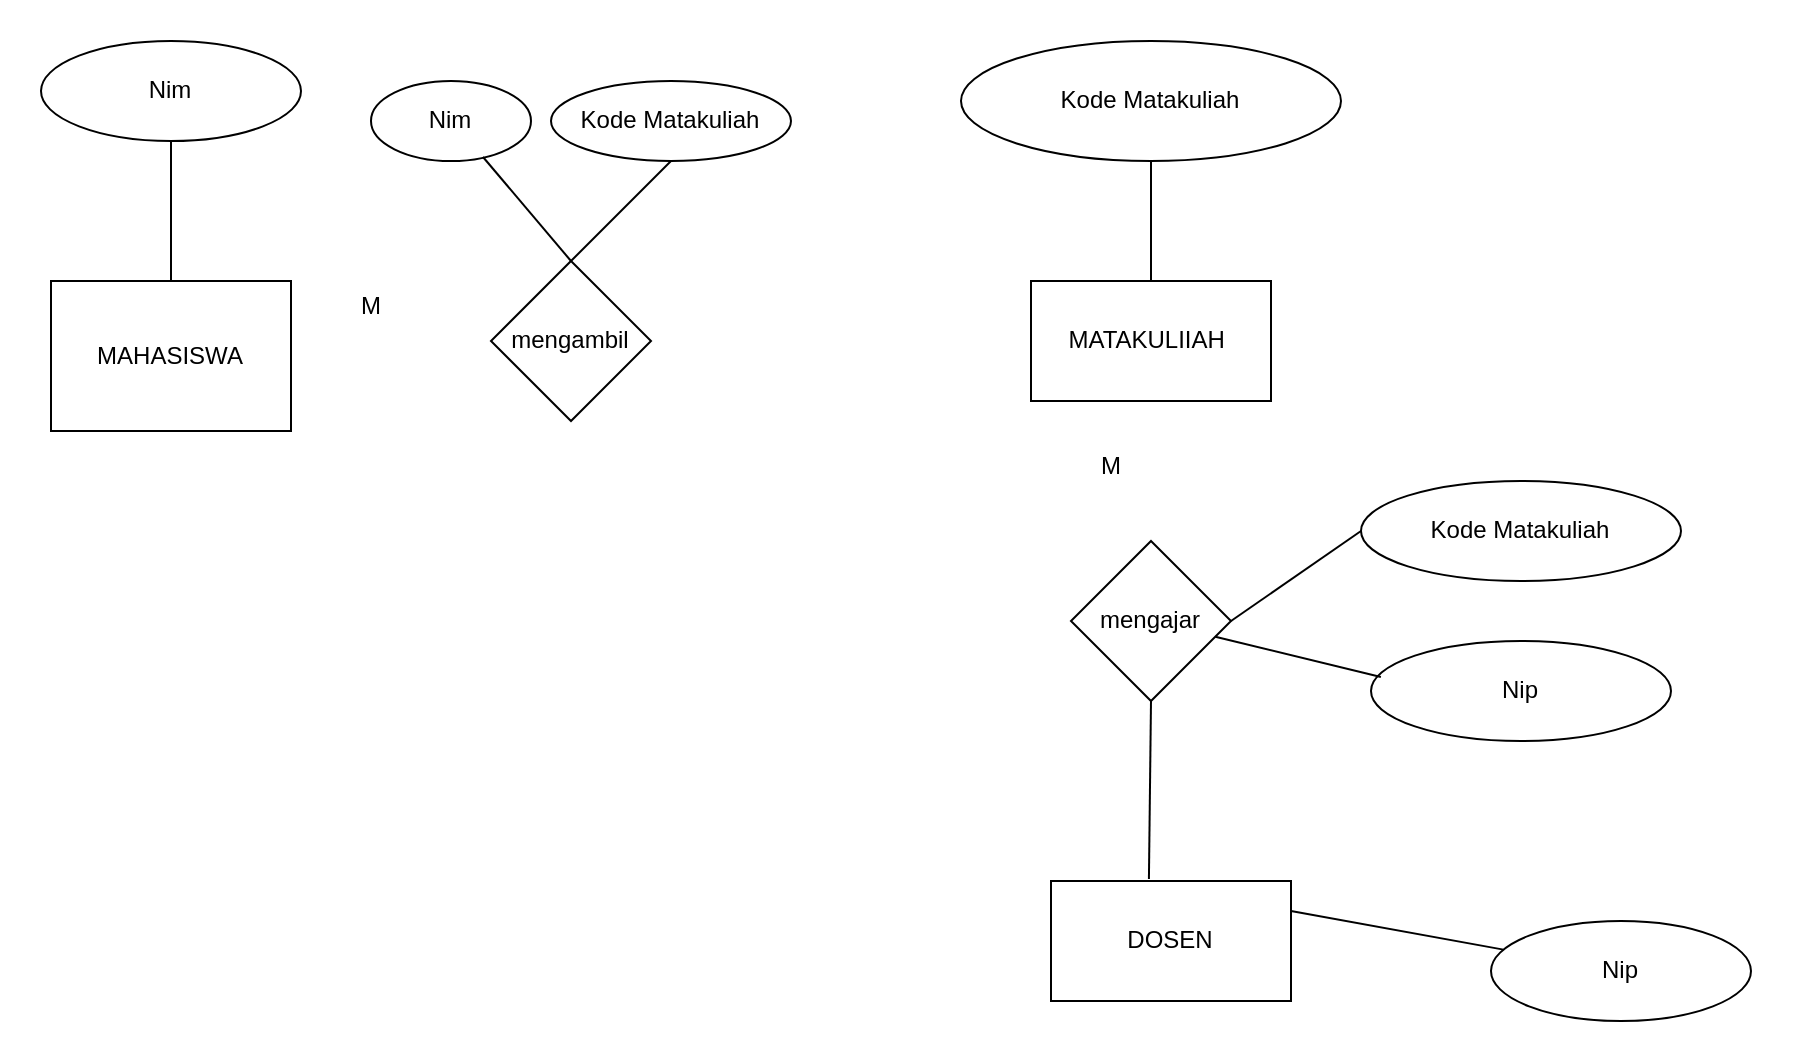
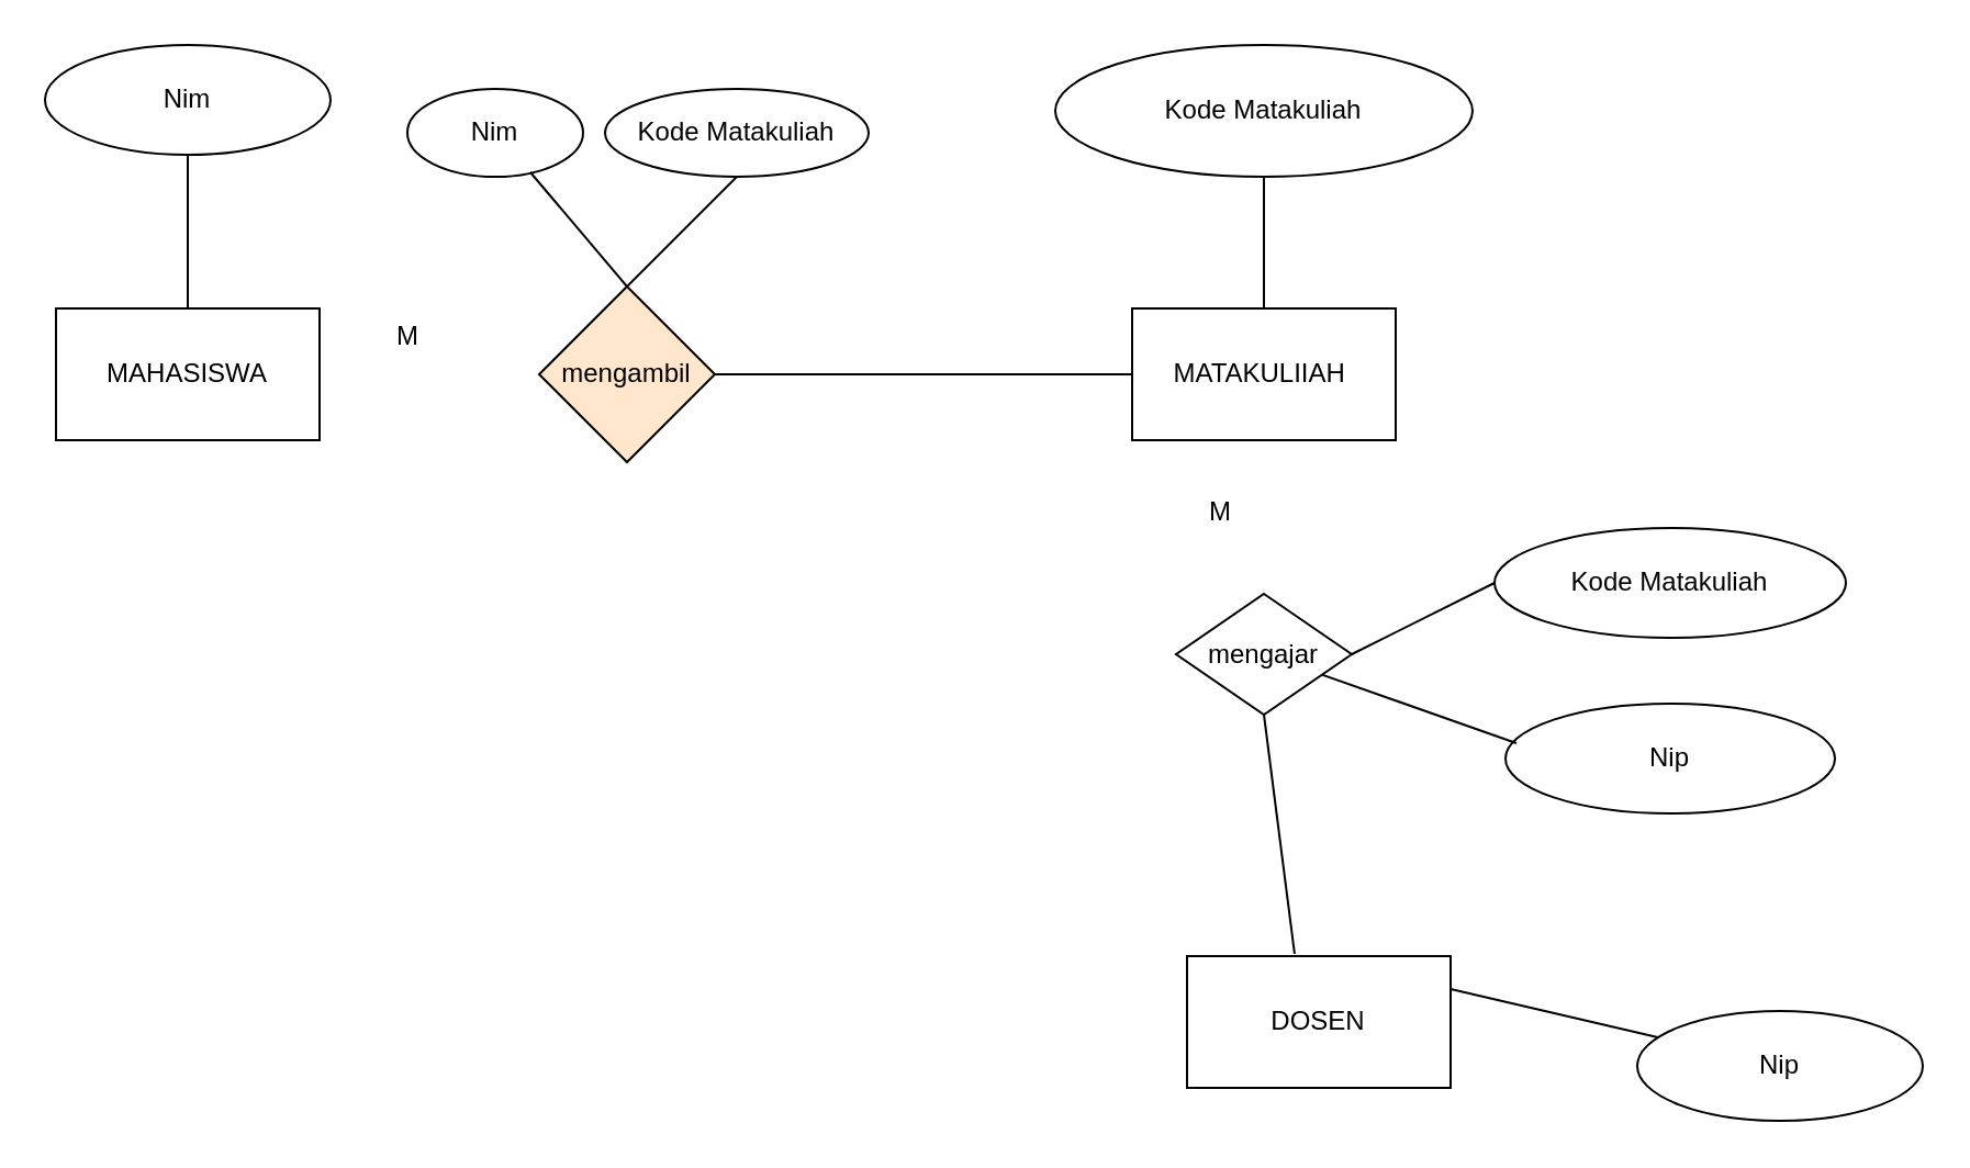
- <mxCell id="6" value="mengambil" style="rhombus;whiteSpace=wrap;html=1;rounded=0;" vertex="1" parent="1"><mxGeometry x="245" y="130" width="80" height="80" as="geometry" /></mxCell>
+ <mxCell id="6" value="mengambil" style="rhombus;whiteSpace=wrap;html=1;rounded=0;fillColor=#ffe6cc;" vertex="1" parent="1"><mxGeometry x="245" y="130" width="80" height="80" as="geometry" /></mxCell>
+ <mxCell id="18" value="" style="endArrow=none;html=1;rounded=0;exitX=1;exitY=0.5;exitDx=0;exitDy=0;entryX=0;entryY=0.5;entryDx=0;entryDy=0;" edge="1" parent="1" source="6" target="3"><mxGeometry width="50" height="50" relative="1" as="geometry"><mxPoint x="385" y="190" as="sourcePoint" /><mxPoint x="435" y="140" as="targetPoint" /></mxGeometry></mxCell>
- <mxCell id="2" value="MAHASISWA" style="rounded=0;whiteSpace=wrap;html=1;" vertex="1" parent="1"><mxGeometry x="25" y="140" width="120" height="75" as="geometry" /></mxCell>
+ <mxCell id="2" value="MAHASISWA" style="rounded=0;whiteSpace=wrap;html=1;" vertex="1" parent="1"><mxGeometry x="25" y="140" width="120" height="60" as="geometry" /></mxCell>
- <mxCell id="8" value="mengajar" style="rhombus;whiteSpace=wrap;html=1;rounded=0;" vertex="1" parent="1"><mxGeometry x="535" y="270" width="80" height="80" as="geometry" /></mxCell>
+ <mxCell id="8" value="mengajar" style="rhombus;whiteSpace=wrap;html=1;rounded=0;" vertex="1" parent="1"><mxGeometry x="535" y="270" width="80" height="55" as="geometry" /></mxCell>
- <mxCell id="4" value="DOSEN" style="rounded=0;whiteSpace=wrap;html=1;" vertex="1" parent="1"><mxGeometry x="525" y="440" width="120" height="60" as="geometry" /></mxCell>
+ <mxCell id="4" value="DOSEN" style="rounded=0;whiteSpace=wrap;html=1;" vertex="1" parent="1"><mxGeometry x="540" y="435" width="120" height="60" as="geometry" /></mxCell>
